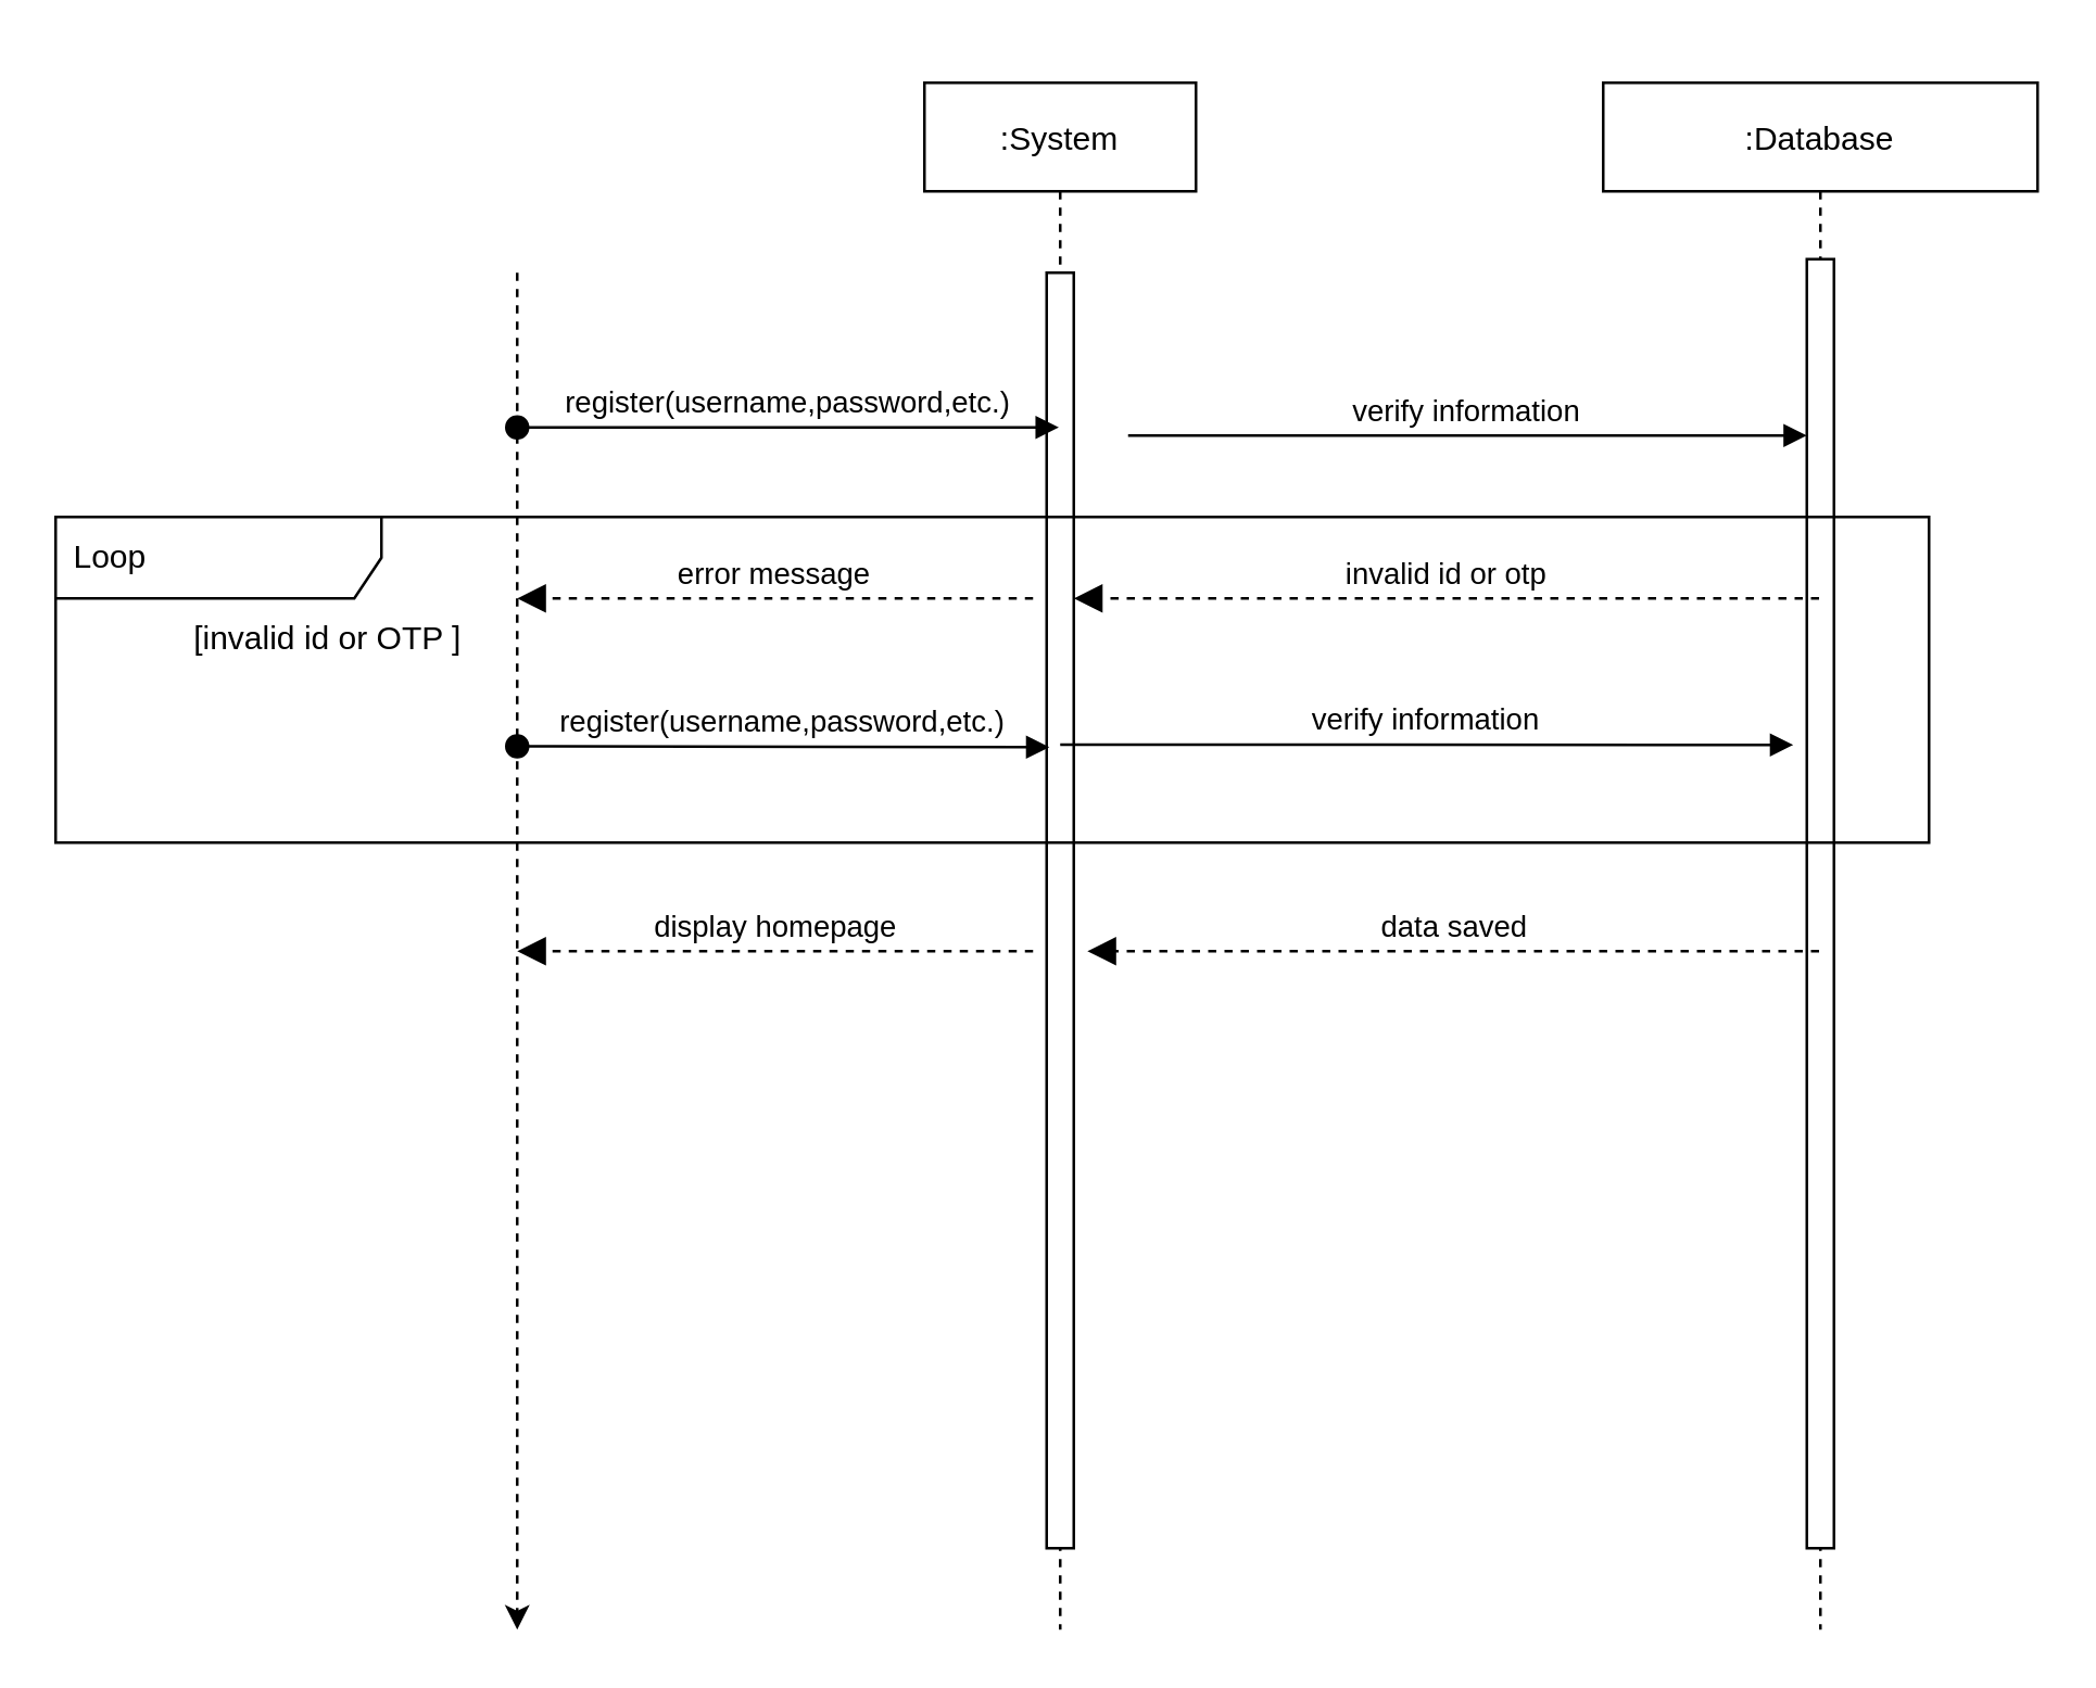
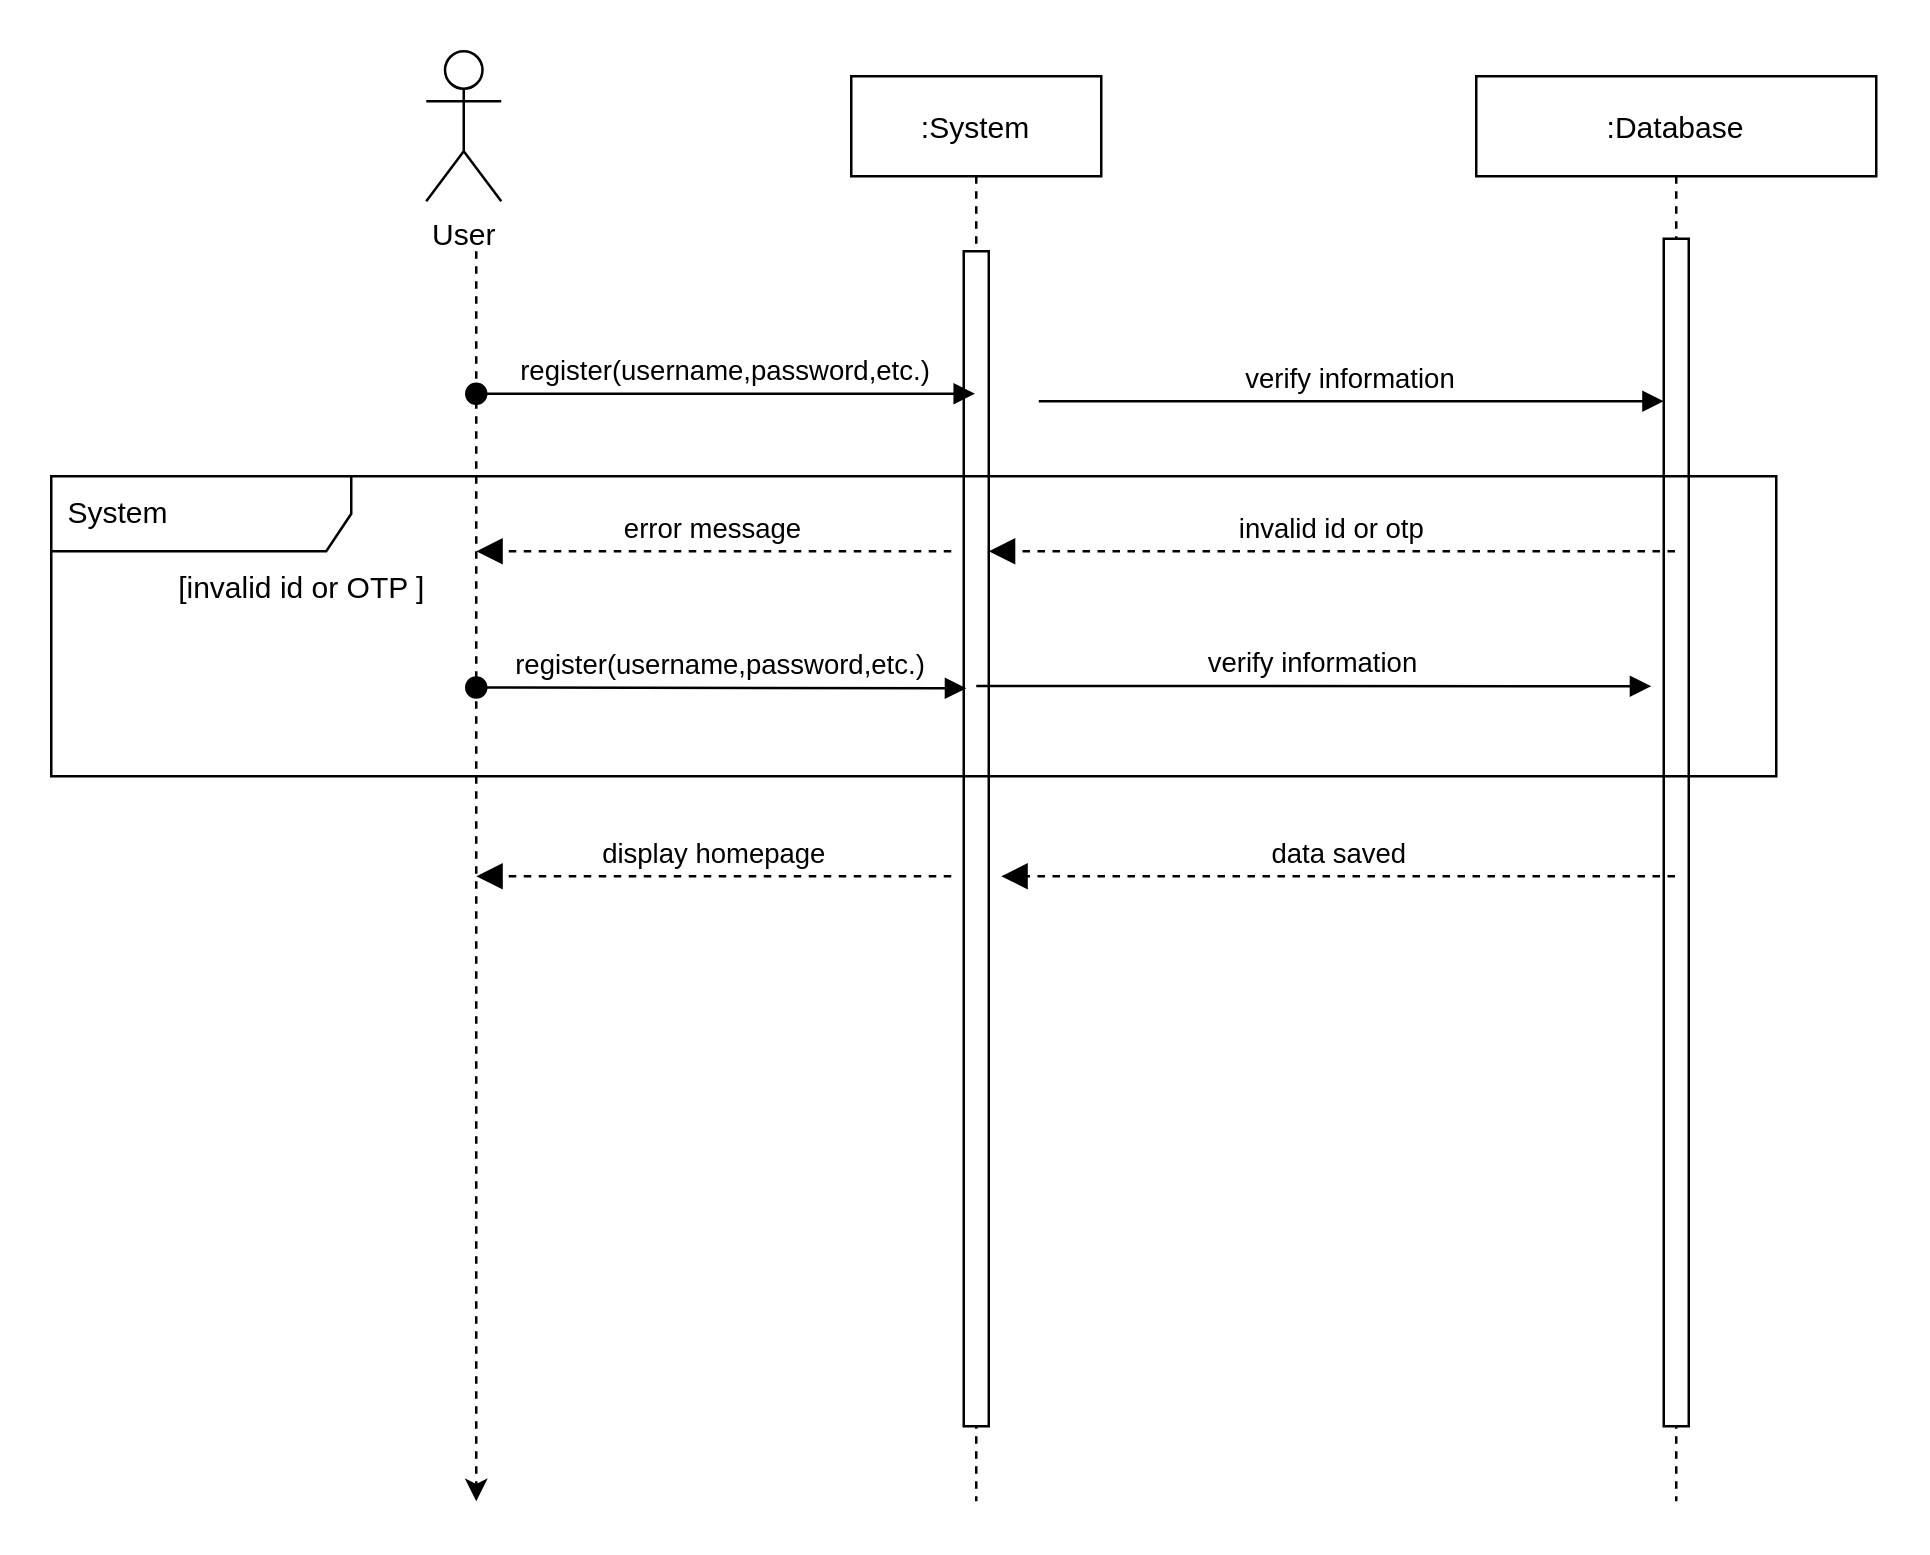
+ <mxCell id="8" value="User" style="shape=umlActor;verticalLabelPosition=bottom;verticalAlign=top;html=1;outlineConnect=0;" parent="1" vertex="1"><mxGeometry x="170" y="20" width="30" height="60" as="geometry" /></mxCell>
- <mxCell id="17" value="Loop" style="shape=umlFrame;whiteSpace=wrap;html=1;width=120;height=30;boundedLbl=1;verticalAlign=middle;align=left;spacingLeft=5;" parent="1" vertex="1"><mxGeometry x="20" y="190" width="690" height="120" as="geometry" /></mxCell>
+ <mxCell id="17" value="System" style="shape=umlFrame;whiteSpace=wrap;html=1;width=120;height=30;boundedLbl=1;verticalAlign=middle;align=left;spacingLeft=5;" parent="1" vertex="1"><mxGeometry x="20" y="190" width="690" height="120" as="geometry" /></mxCell>
